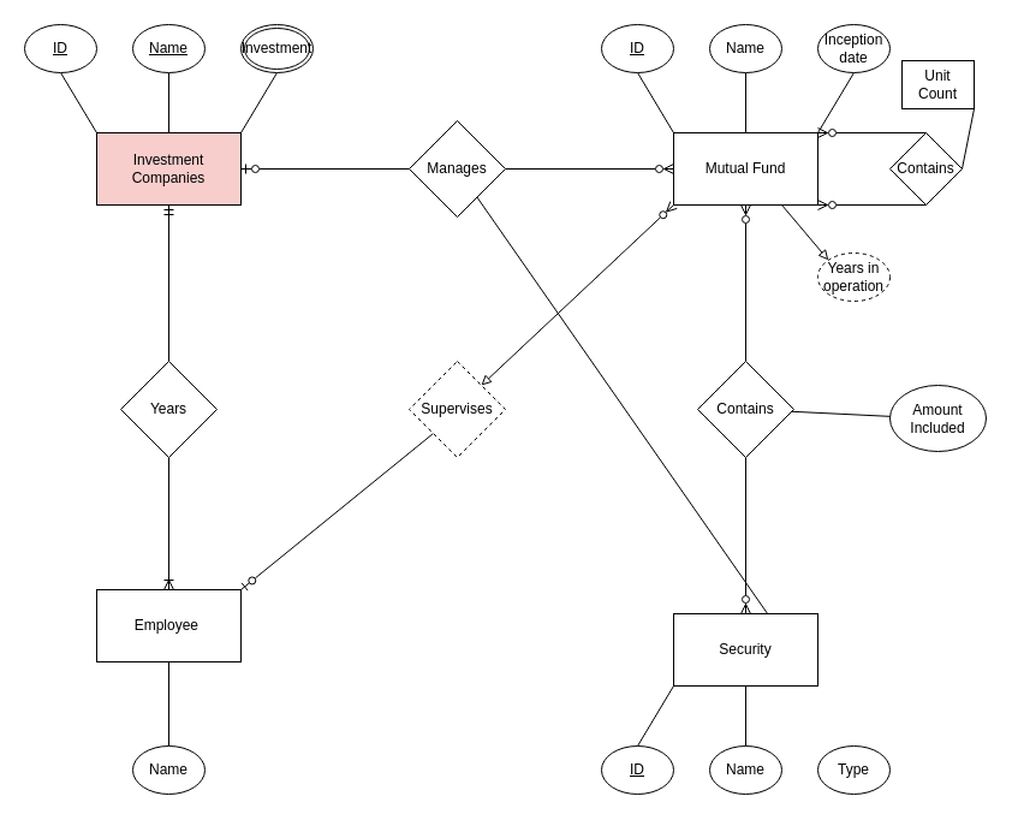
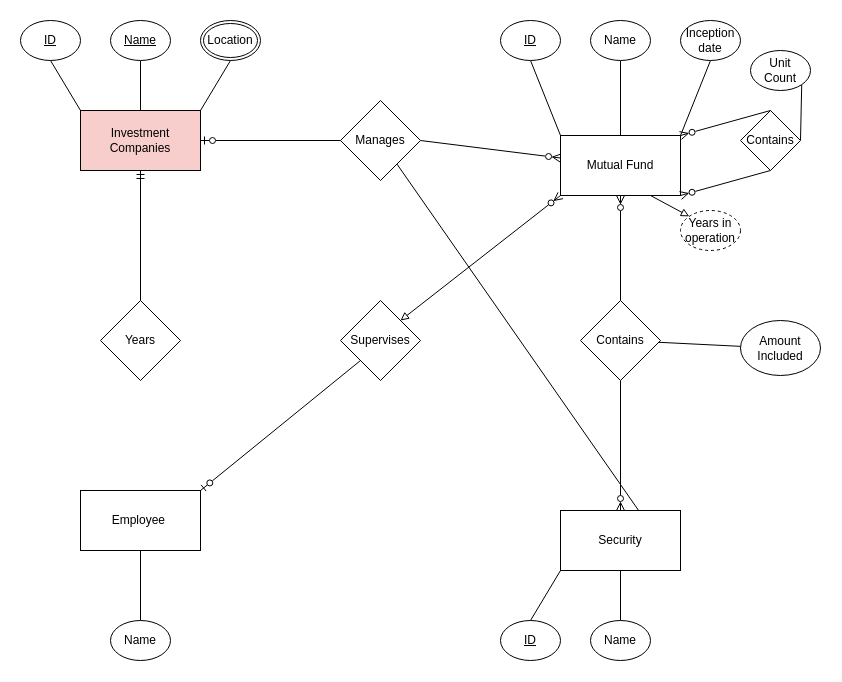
- <mxCell id="9" value="Investment" style="ellipse;shape=doubleEllipse;margin=3;whiteSpace=wrap;html=1;align=center;" parent="1" vertex="1"><mxGeometry x="200" y="20" width="60" height="40" as="geometry" /></mxCell>
+ <mxCell id="9" value="Location" style="ellipse;shape=doubleEllipse;margin=3;whiteSpace=wrap;html=1;align=center;" parent="1" vertex="1"><mxGeometry x="200" y="20" width="60" height="40" as="geometry" /></mxCell>
- <mxCell id="46" value="Unit&lt;br&gt;Count" style="whiteSpace=wrap;html=1;rounded=0;" parent="1" vertex="1"><mxGeometry x="750" y="50" width="60" height="40" as="geometry" /></mxCell>
+ <mxCell id="46" value="Unit&lt;br&gt;Count" style="ellipse;whiteSpace=wrap;html=1;" parent="1" vertex="1"><mxGeometry x="750" y="50" width="60" height="40" as="geometry" /></mxCell>
- <mxCell id="12" value="Mutual Fund" style="rounded=0;whiteSpace=wrap;html=1;" parent="1" vertex="1"><mxGeometry x="560" y="110" width="120" height="60" as="geometry" /></mxCell>
+ <mxCell id="12" value="Mutual Fund" style="rounded=0;whiteSpace=wrap;html=1;" parent="1" vertex="1"><mxGeometry x="560" y="135" width="120" height="60" as="geometry" /></mxCell>
- <mxCell id="39" value="Supervises" style="rhombus;whiteSpace=wrap;html=1;dashed=1;" parent="1" vertex="1"><mxGeometry x="340" y="300" width="80" height="80" as="geometry" /></mxCell>
+ <mxCell id="39" value="Supervises" style="rhombus;whiteSpace=wrap;html=1;" parent="1" vertex="1"><mxGeometry x="340" y="300" width="80" height="80" as="geometry" /></mxCell>
- <mxCell id="38" value="" style="edgeStyle=none;rounded=0;orthogonalLoop=1;jettySize=auto;html=1;exitX=0.5;exitY=0;exitDx=0;exitDy=0;entryX=0.5;entryY=1;entryDx=0;entryDy=0;startArrow=ERoneToMany;startFill=0;endArrow=none;endFill=0;" parent="1" source="36" target="37" edge="1"><mxGeometry relative="1" as="geometry"><mxPoint x="140" y="510" as="sourcePoint" /><mxPoint x="140" y="290" as="targetPoint" /></mxGeometry></mxCell>
- <mxCell id="27" value="Type" style="ellipse;whiteSpace=wrap;html=1;" parent="1" vertex="1"><mxGeometry x="680" y="620" width="60" height="40" as="geometry" /></mxCell>
